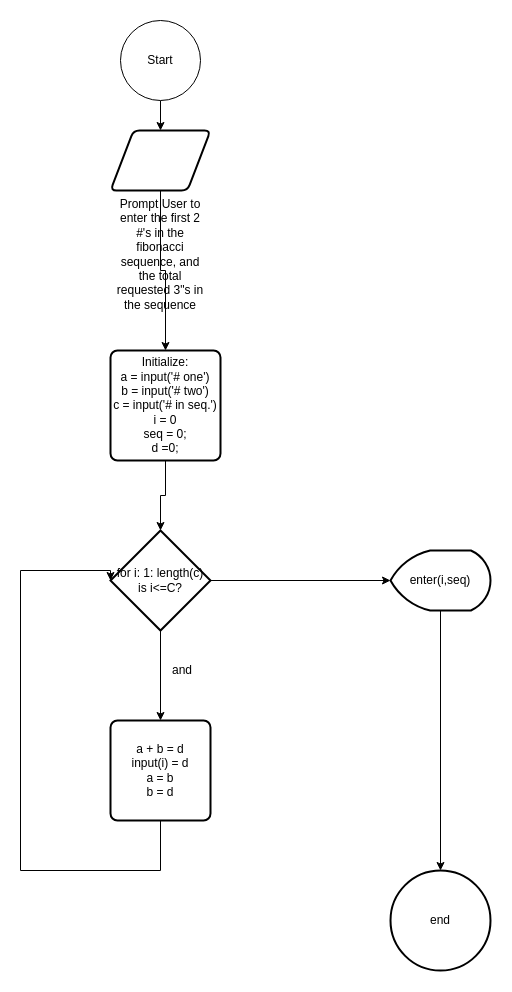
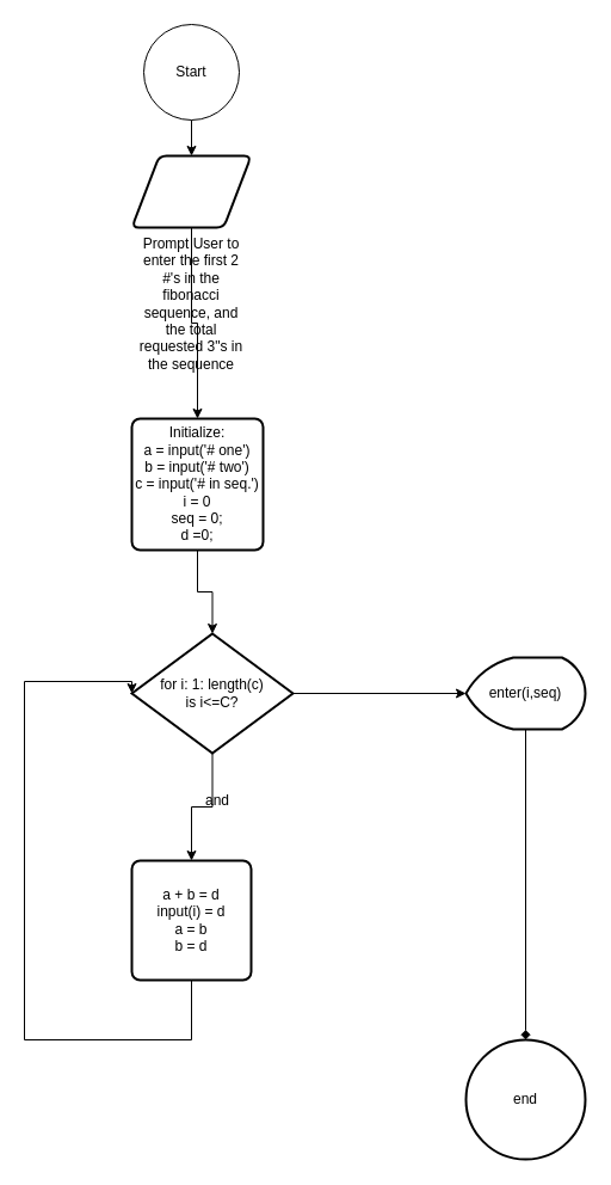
- <mxCell id="10" value="&lt;div&gt;for i: 1: length(c)&lt;br&gt;&lt;/div&gt;&lt;div&gt;is i&amp;lt;=C?&lt;br&gt;&lt;/div&gt;" style="strokeWidth=2;html=1;shape=mxgraph.flowchart.decision;whiteSpace=wrap;" vertex="1" parent="1"><mxGeometry x="110" y="530" width="100" height="100" as="geometry" /></mxCell>
+ <mxCell id="10" value="&lt;div&gt;for i: 1: length(c)&lt;br&gt;&lt;/div&gt;&lt;div&gt;is i&amp;lt;=C?&lt;br&gt;&lt;/div&gt;" style="strokeWidth=2;html=1;shape=mxgraph.flowchart.decision;whiteSpace=wrap;" vertex="1" parent="1"><mxGeometry x="110" y="530" width="135" height="100" as="geometry" /></mxCell>
- <mxCell id="14" style="edgeStyle=orthogonalEdgeStyle;rounded=0;orthogonalLoop=1;jettySize=auto;html=1;exitX=0.5;exitY=1;exitDx=0;exitDy=0;exitPerimeter=0;" edge="1" parent="1" source="15" target="16"><mxGeometry relative="1" as="geometry"><mxPoint x="440" y="920" as="targetPoint" /></mxGeometry></mxCell>
+ <mxCell id="14" style="edgeStyle=orthogonalEdgeStyle;rounded=0;orthogonalLoop=1;jettySize=auto;html=1;exitX=0.5;exitY=1;exitDx=0;exitDy=0;exitPerimeter=0;endArrow=diamond;" edge="1" parent="1" source="15" target="16"><mxGeometry relative="1" as="geometry"><mxPoint x="440" y="920" as="targetPoint" /></mxGeometry></mxCell>
